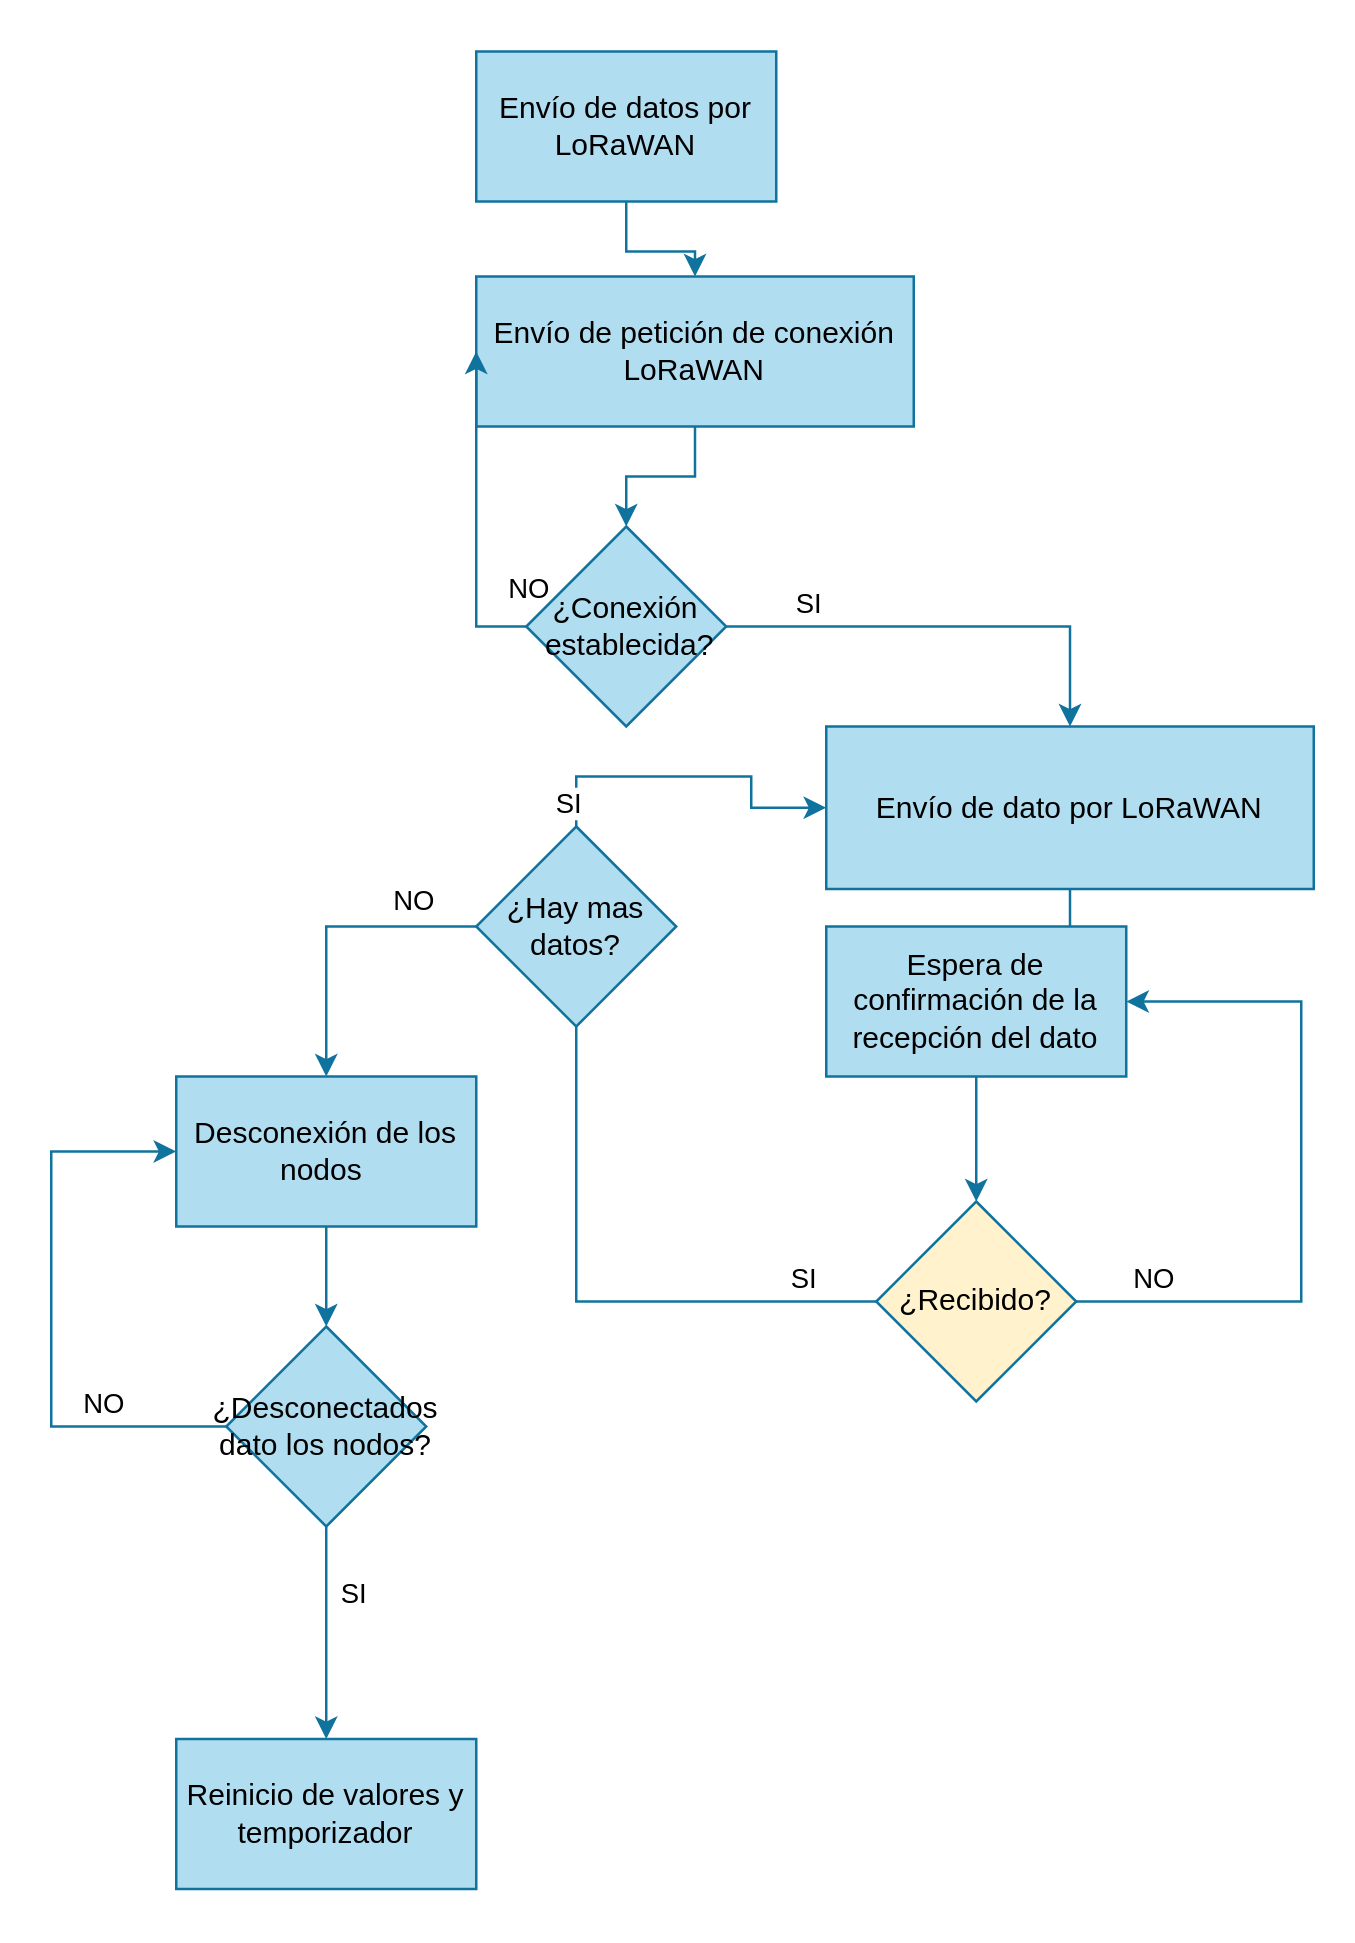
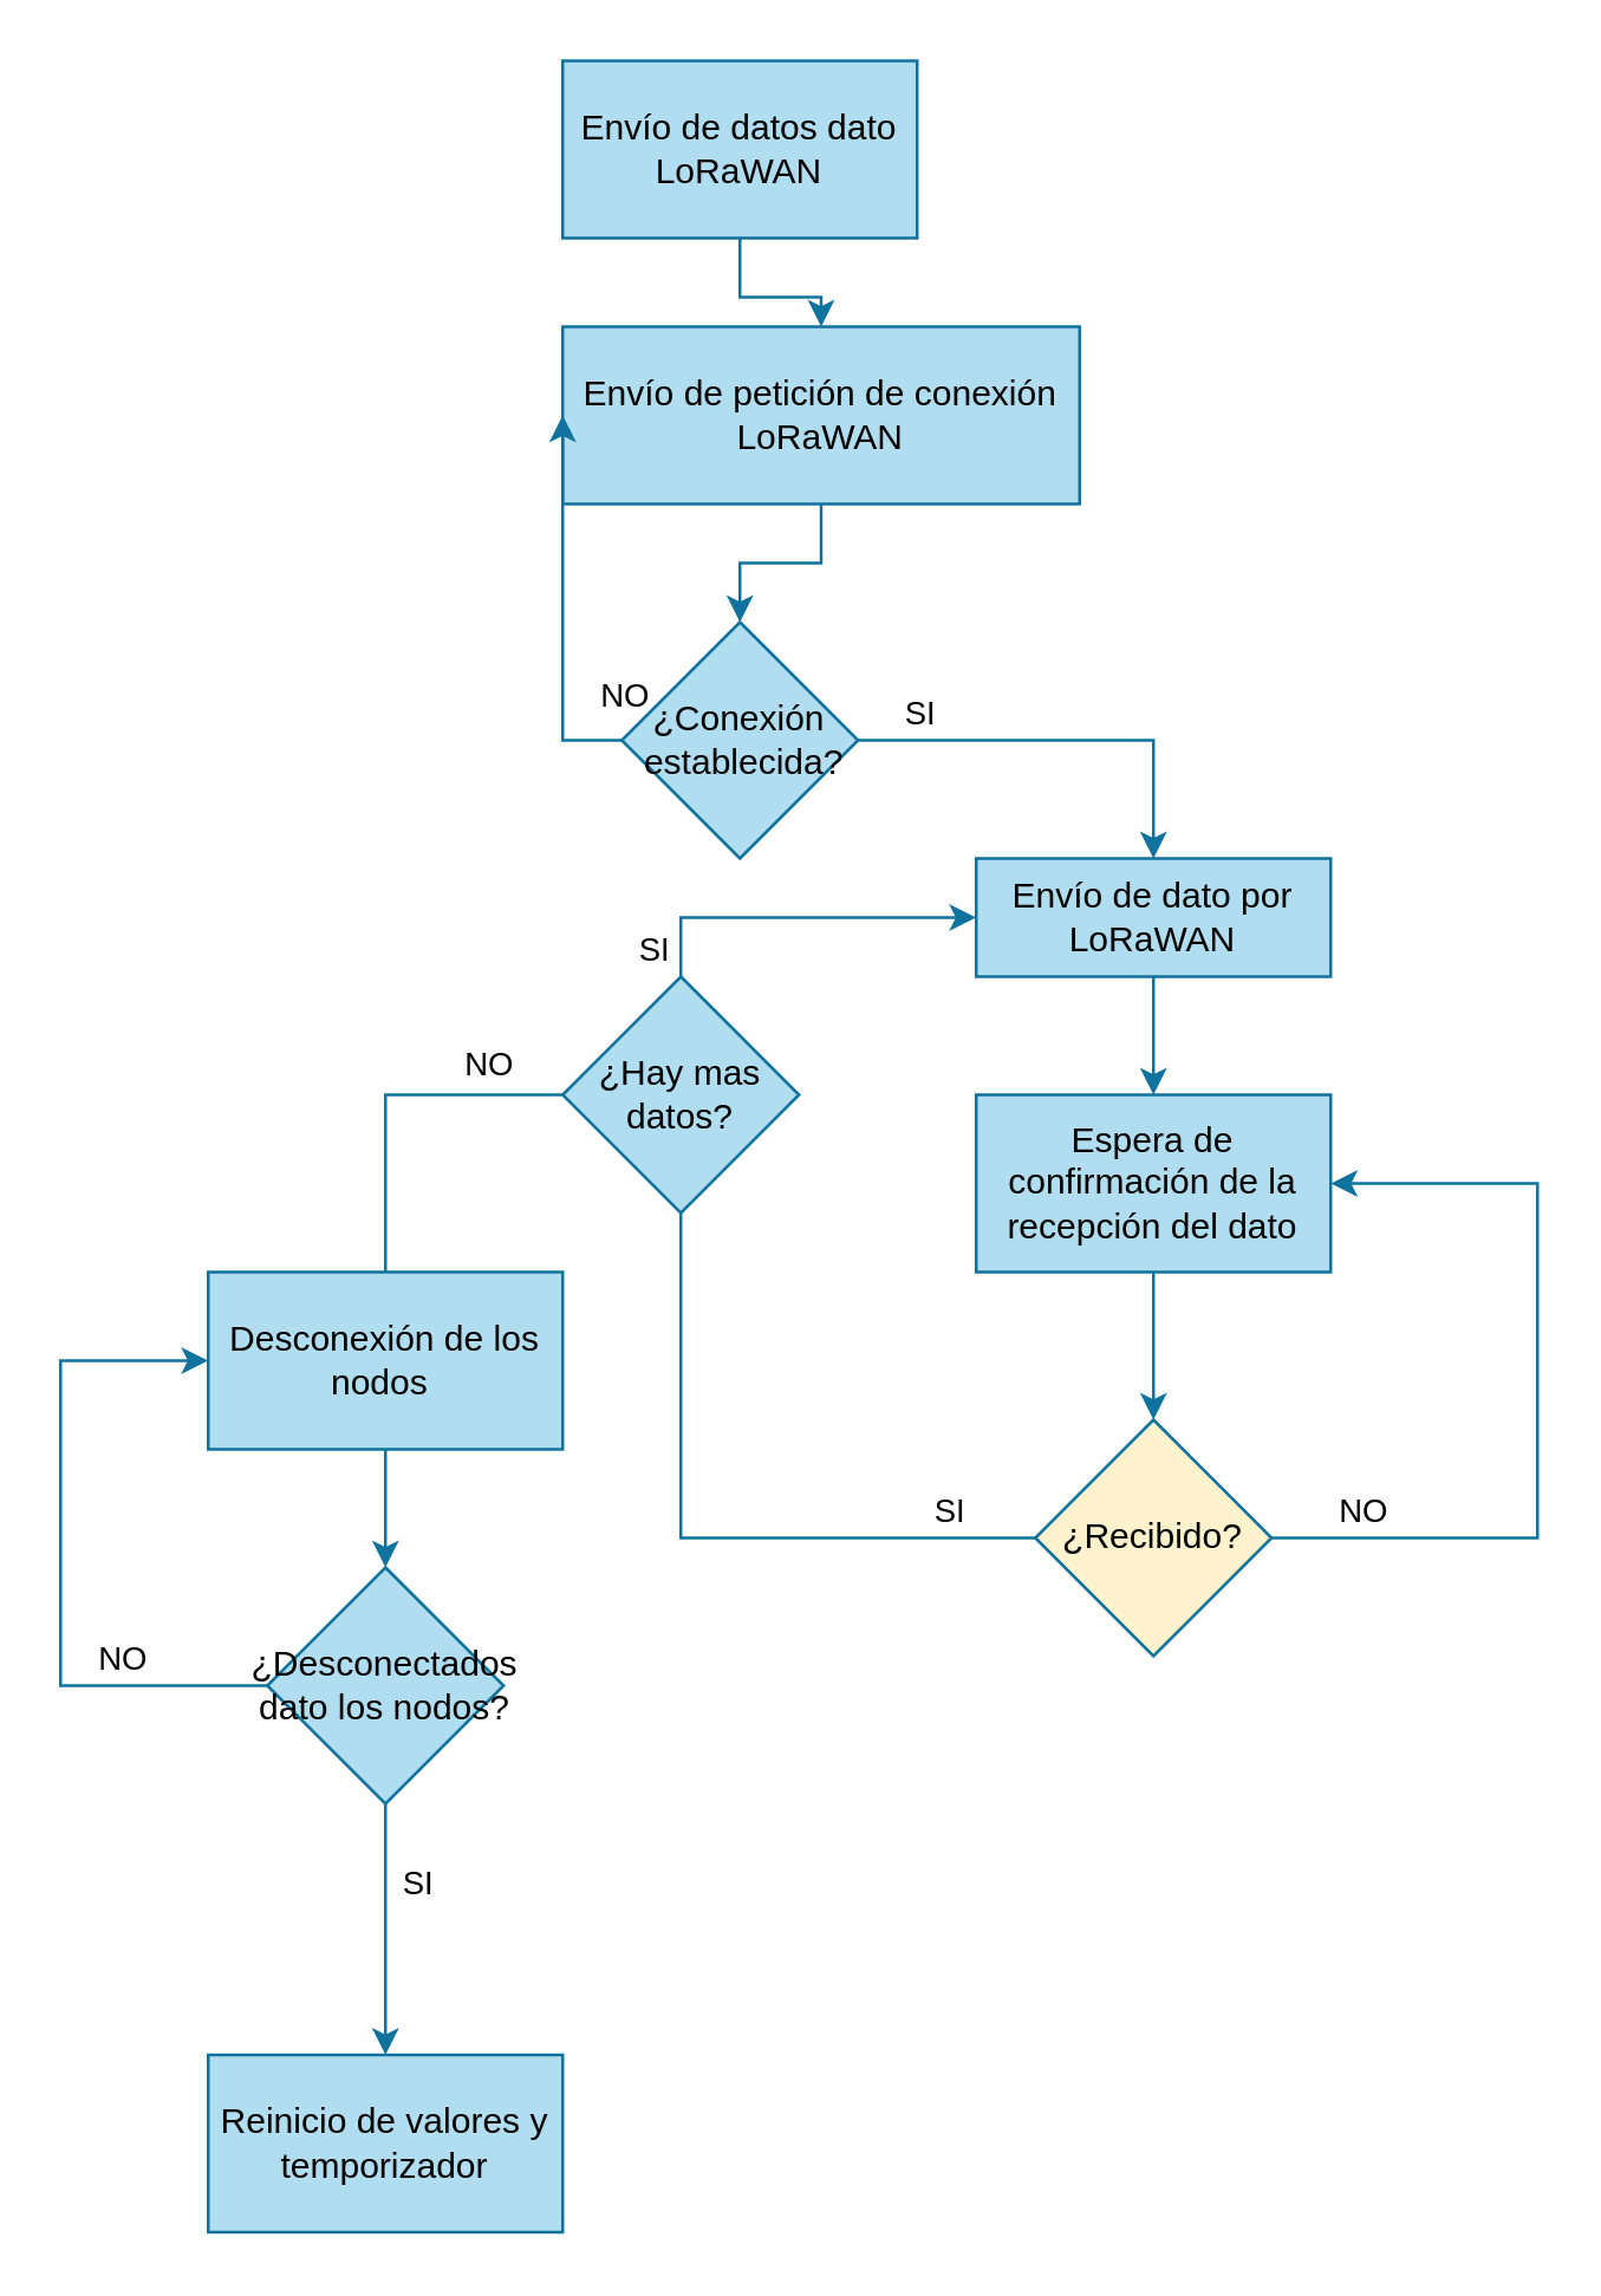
- <mxCell id="3" value="Envío de datos por LoRaWAN" style="rounded=0;whiteSpace=wrap;html=1;fillColor=#b1ddf0;strokeColor=#10739e;" vertex="1" parent="1"><mxGeometry x="190" y="20" width="120" height="60" as="geometry" /></mxCell>
+ <mxCell id="3" value="Envío de datos dato LoRaWAN" style="rounded=0;whiteSpace=wrap;html=1;fillColor=#b1ddf0;strokeColor=#10739e;" vertex="1" parent="1"><mxGeometry x="190" y="20" width="120" height="60" as="geometry" /></mxCell>
- <mxCell id="12" value="Envío de dato por LoRaWAN" style="rounded=0;whiteSpace=wrap;html=1;fillColor=#b1ddf0;strokeColor=#10739e;" vertex="1" parent="1"><mxGeometry x="330" y="290" width="195" height="65" as="geometry" /></mxCell>
+ <mxCell id="12" value="Envío de dato por LoRaWAN" style="rounded=0;whiteSpace=wrap;html=1;fillColor=#b1ddf0;strokeColor=#10739e;" vertex="1" parent="1"><mxGeometry x="330" y="290" width="120" height="40" as="geometry" /></mxCell>
- <mxCell id="22" style="edgeStyle=orthogonalEdgeStyle;rounded=0;orthogonalLoop=1;jettySize=auto;html=1;exitX=0;exitY=0.5;exitDx=0;exitDy=0;entryX=0.5;entryY=0;entryDx=0;entryDy=0;fillColor=#b1ddf0;strokeColor=#10739e;" edge="1" parent="1" source="24" target="26"><mxGeometry relative="1" as="geometry" /></mxCell>
+ <mxCell id="22" style="edgeStyle=orthogonalEdgeStyle;rounded=0;orthogonalLoop=1;jettySize=auto;html=1;exitX=0;exitY=0.5;exitDx=0;exitDy=0;entryX=0.5;entryY=0;entryDx=0;entryDy=0;fillColor=#b1ddf0;strokeColor=#10739e;endArrow=none;" edge="1" parent="1" source="24" target="26"><mxGeometry relative="1" as="geometry" /></mxCell>
